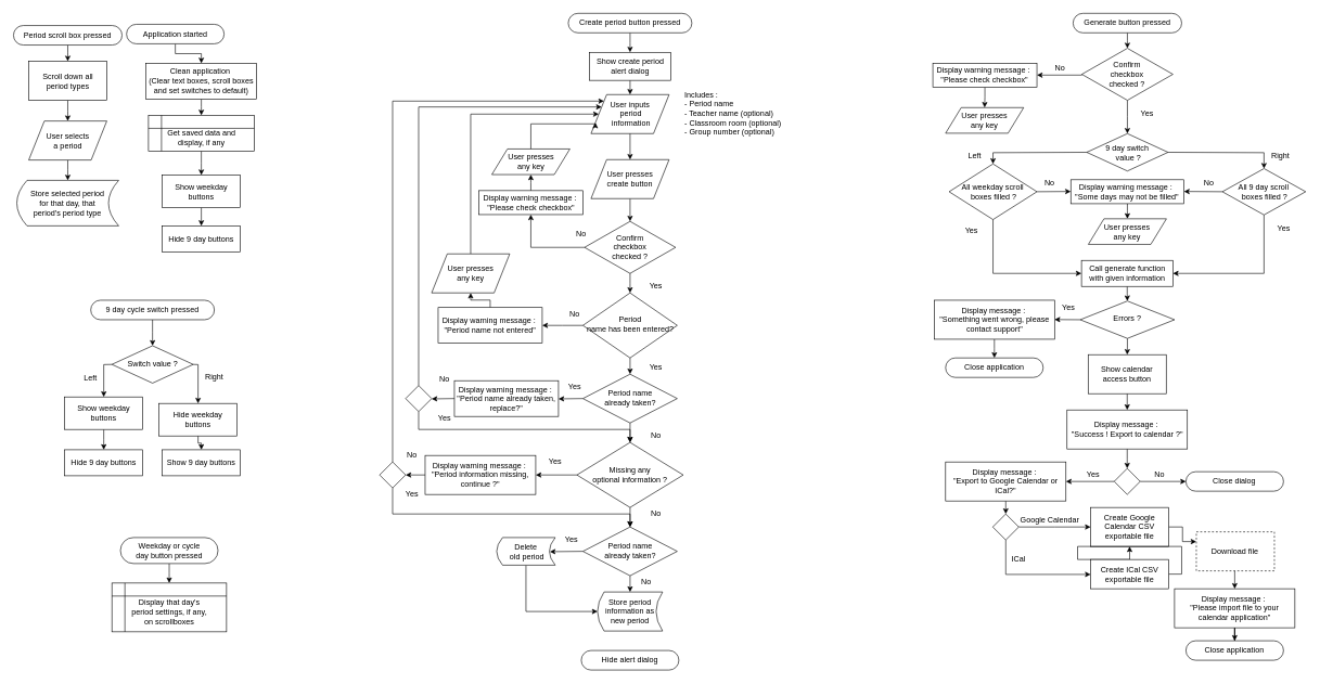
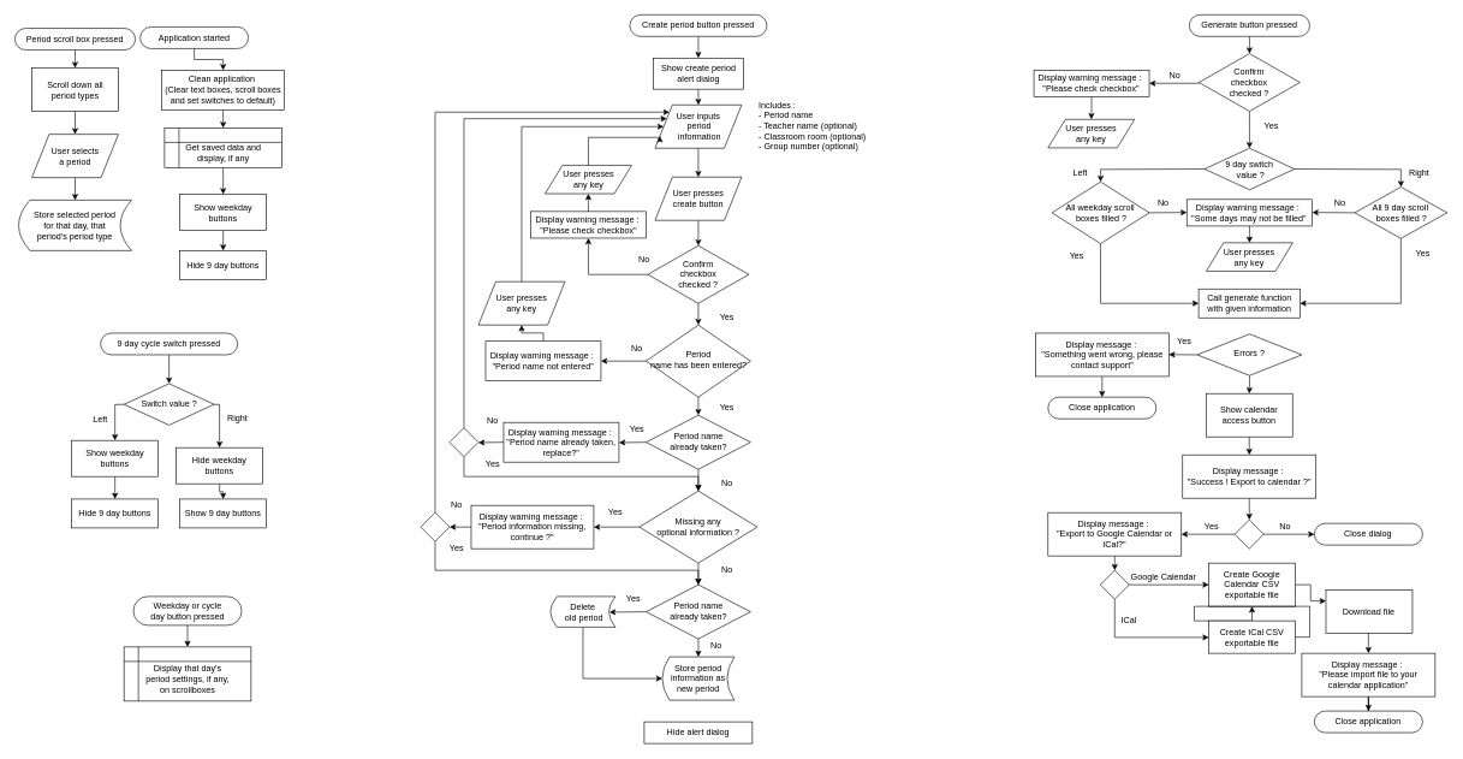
- <mxCell id="123" style="edgeStyle=elbowEdgeStyle;rounded=0;orthogonalLoop=1;jettySize=auto;elbow=vertical;html=1;exitX=0.5;exitY=1;exitDx=0;exitDy=0;entryX=0.5;entryY=0;entryDx=0;entryDy=0;" parent="1" source="124" target="127" edge="1"><mxGeometry relative="1" as="geometry" /></mxCell>
- <mxCell id="152" value="Download file" style="rounded=0;whiteSpace=wrap;html=1;dashed=1;" parent="1" vertex="1"><mxGeometry x="1838.41" y="817.5" width="120" height="60" as="geometry" /></mxCell>
+ <mxCell id="152" value="Download file" style="rounded=0;whiteSpace=wrap;html=1;" parent="1" vertex="1"><mxGeometry x="1838.41" y="817.5" width="120" height="60" as="geometry" /></mxCell>
- <mxCell id="32" value="Hide alert dialog" style="rounded=1;whiteSpace=wrap;html=1;arcSize=50;" parent="1" vertex="1"><mxGeometry x="893" y="1000" width="150" height="30" as="geometry" /></mxCell>
+ <mxCell id="32" value="Hide alert dialog" style="whiteSpace=wrap;html=1;arcSize=50;rounded=0;" parent="1" vertex="1"><mxGeometry x="893" y="1000" width="150" height="30" as="geometry" /></mxCell>
